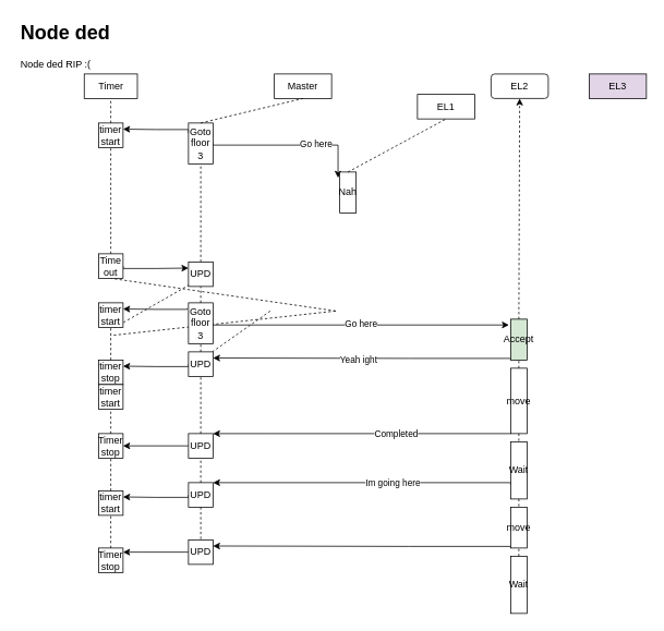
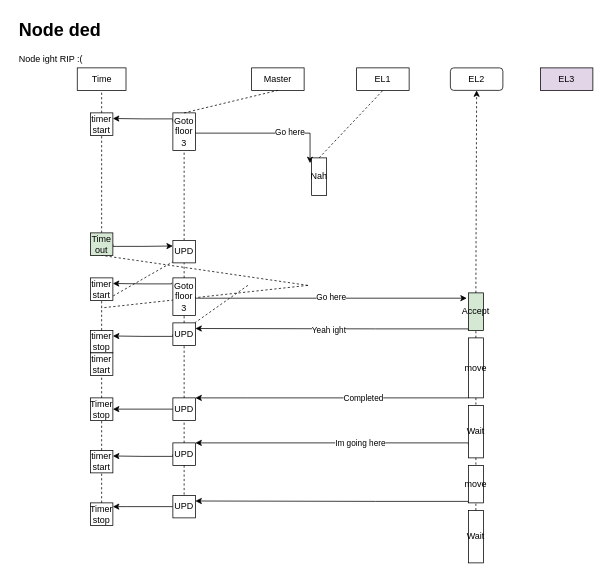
- <mxCell id="17" value="&lt;h1&gt;Node ded&lt;/h1&gt;&lt;div&gt;Node ded RIP :(&lt;/div&gt;" style="text;html=1;strokeColor=none;fillColor=none;spacing=5;spacingTop=-20;whiteSpace=wrap;overflow=hidden;rounded=0;" vertex="1" parent="1"><mxGeometry x="20" y="20" width="190" height="120" as="geometry" /></mxCell>
+ <mxCell id="17" value="&lt;h1&gt;Node ded&lt;/h1&gt;&lt;div&gt;Node ight RIP :(&lt;/div&gt;" style="text;html=1;strokeColor=none;fillColor=none;spacing=5;spacingTop=-20;whiteSpace=wrap;overflow=hidden;rounded=0;" vertex="1" parent="1"><mxGeometry x="20" y="20" width="190" height="120" as="geometry" /></mxCell>
- <mxCell id="18" value="Timer" style="rounded=0;whiteSpace=wrap;html=1;" vertex="1" parent="1"><mxGeometry x="102.5" y="90" width="65" height="30" as="geometry" /></mxCell>
+ <mxCell id="18" value="Time" style="rounded=0;whiteSpace=wrap;html=1;" vertex="1" parent="1"><mxGeometry x="102.5" y="90" width="65" height="30" as="geometry" /></mxCell>
- <mxCell id="3" value="EL1" style="rounded=0;whiteSpace=wrap;html=1;" vertex="1" parent="1"><mxGeometry x="510" y="115" width="70" height="30" as="geometry" /></mxCell>
+ <mxCell id="3" value="EL1" style="rounded=0;whiteSpace=wrap;html=1;" vertex="1" parent="1"><mxGeometry x="475" y="90" width="70" height="30" as="geometry" /></mxCell>
- <mxCell id="28" value="Time&lt;br&gt;out" style="rounded=0;whiteSpace=wrap;html=1;" vertex="1" parent="1"><mxGeometry x="120" y="310" width="30" height="30" as="geometry" /></mxCell>
+ <mxCell id="28" value="Time&lt;br&gt;out" style="rounded=0;whiteSpace=wrap;html=1;fillColor=#d5e8d4;" vertex="1" parent="1"><mxGeometry x="120" y="310" width="30" height="30" as="geometry" /></mxCell>
